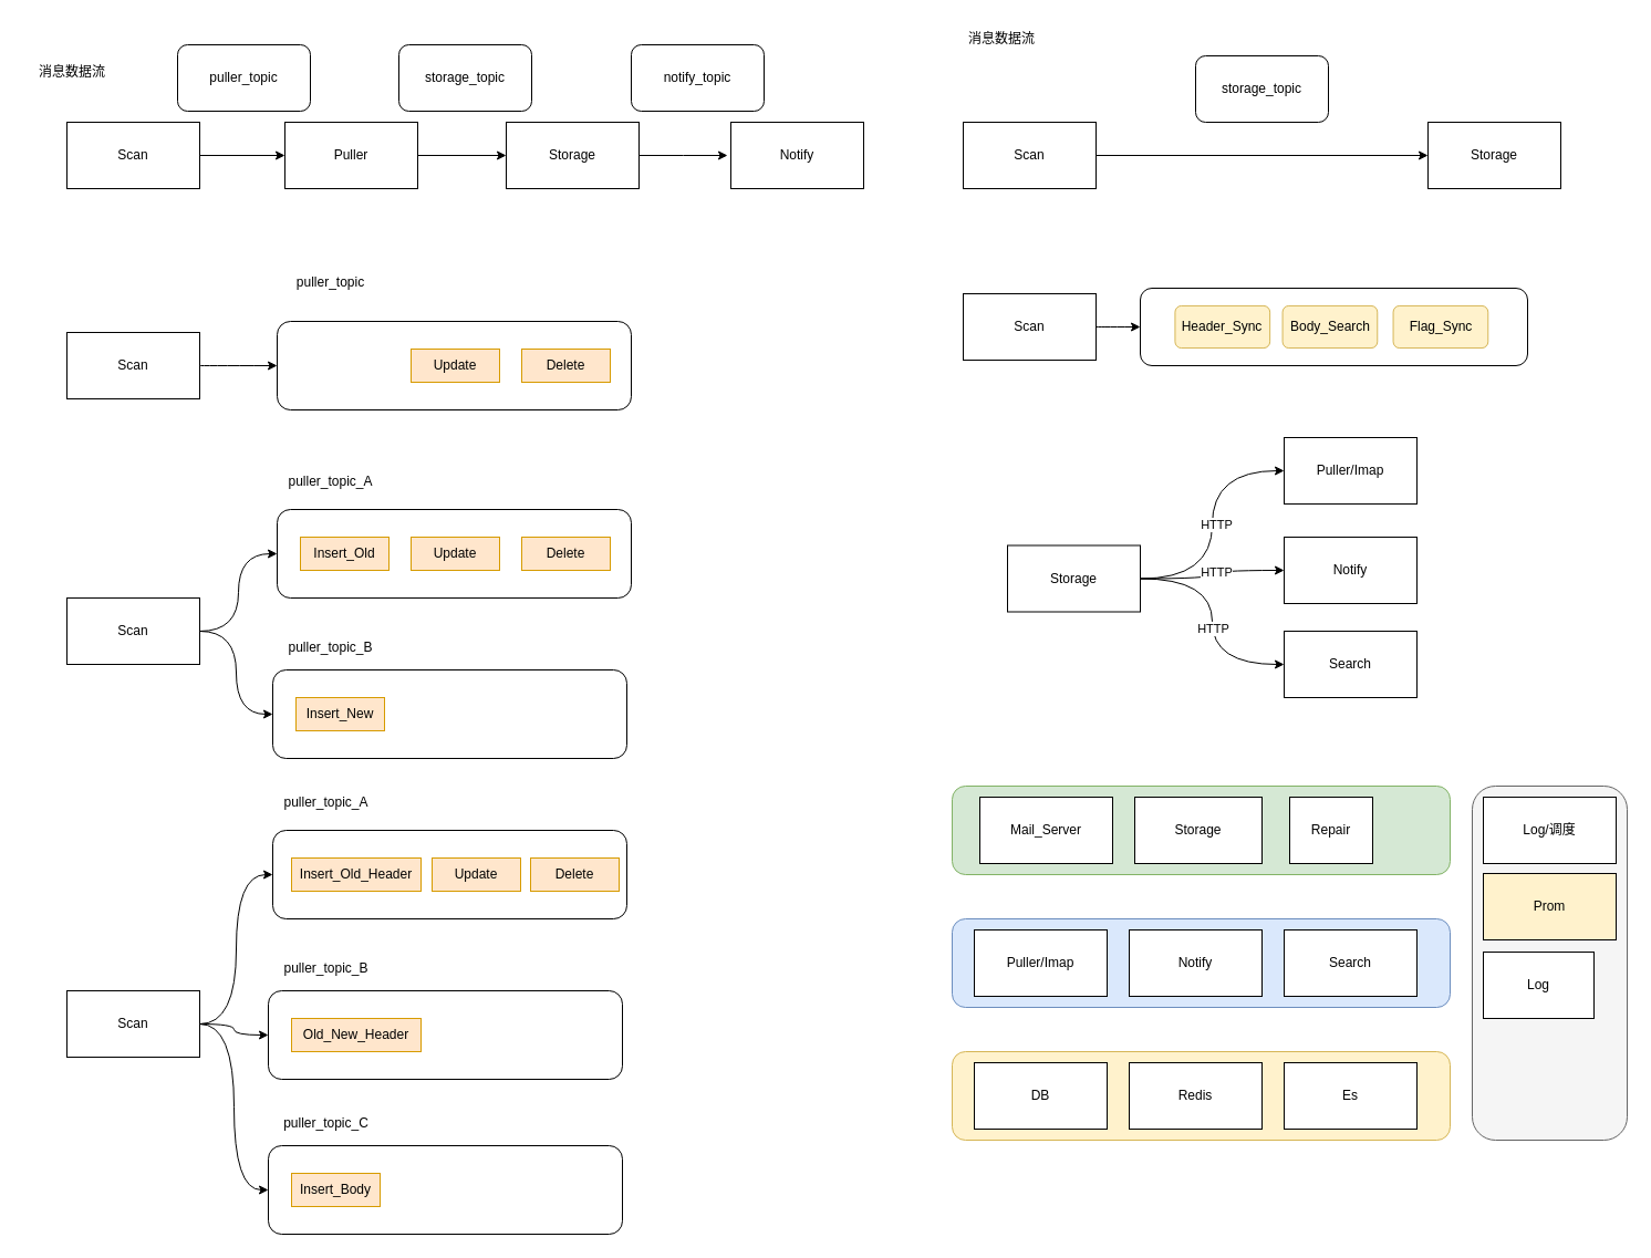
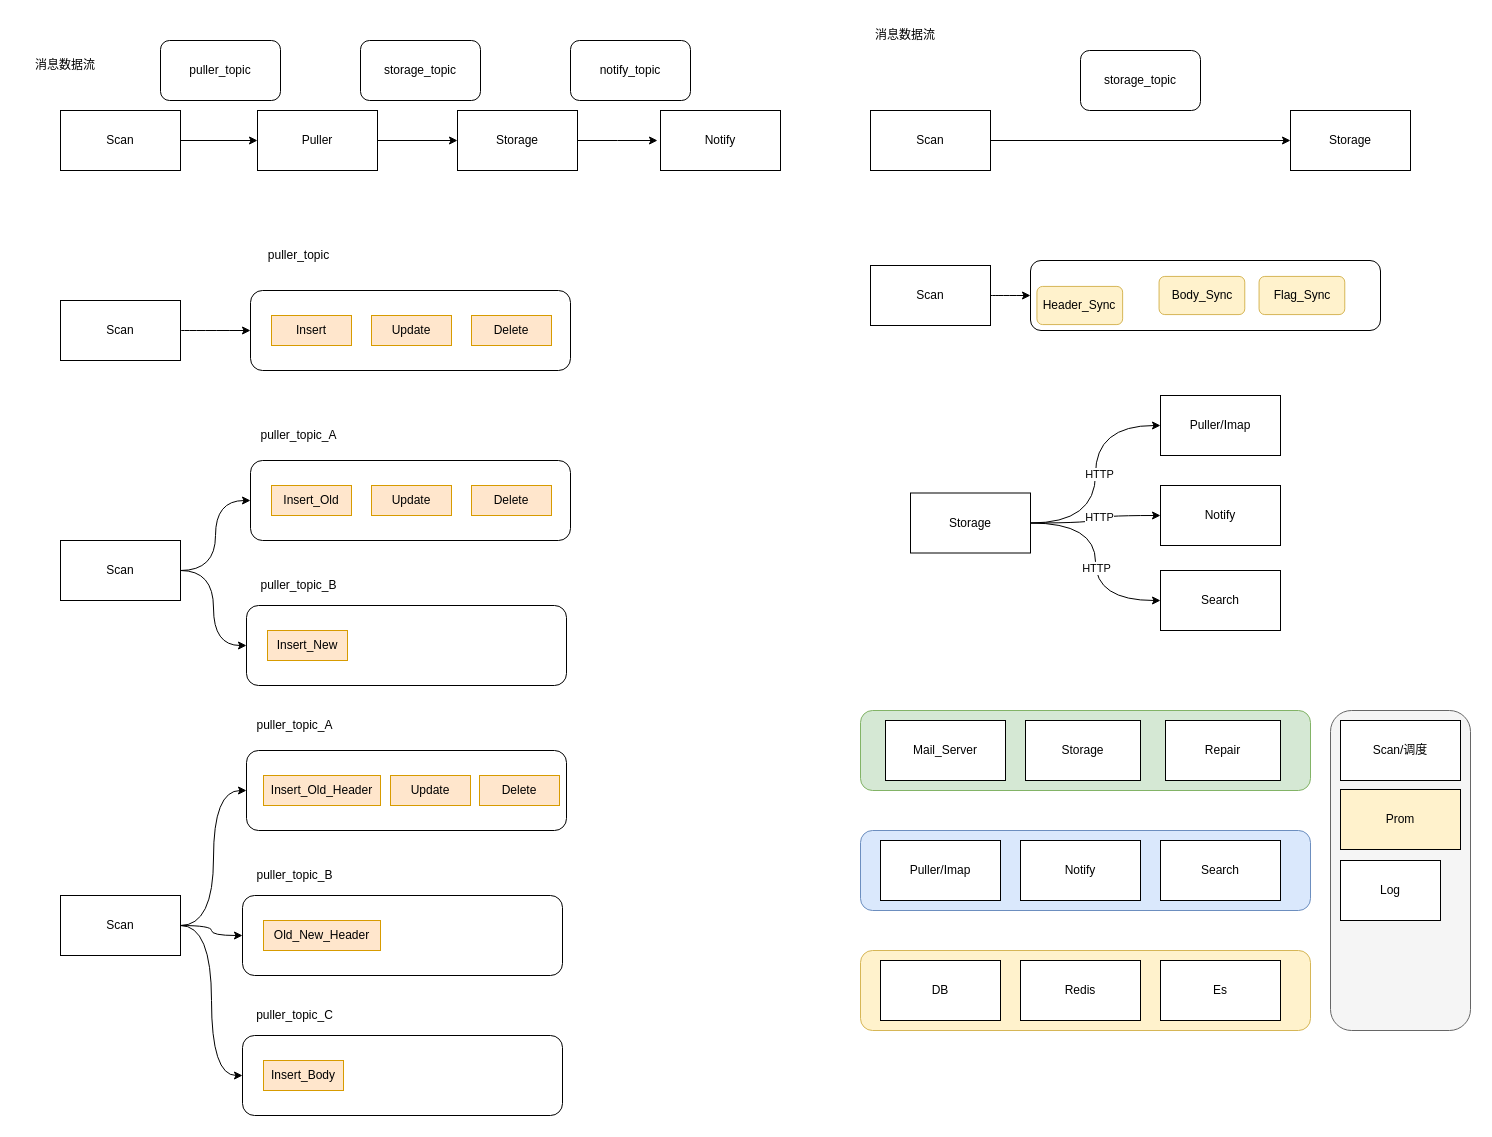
- <mxCell id="62" value="Header_Sync" style="rounded=1;whiteSpace=wrap;html=1;fillColor=#fff2cc;strokeColor=#d6b656;" vertex="1" parent="60"><mxGeometry x="31.429" y="15.909" width="85.714" height="38.182" as="geometry" /></mxCell>
+ <mxCell id="62" value="Header_Sync" style="rounded=1;whiteSpace=wrap;html=1;fillColor=#fff2cc;strokeColor=#d6b656;" vertex="1" parent="60"><mxGeometry x="6.429" y="25.909" width="85.714" height="38.182" as="geometry" /></mxCell>
- <mxCell id="63" value="Body_Search" style="rounded=1;whiteSpace=wrap;html=1;fillColor=#fff2cc;strokeColor=#d6b656;" vertex="1" parent="60"><mxGeometry x="128.571" y="15.909" width="85.714" height="38.182" as="geometry" /></mxCell>
+ <mxCell id="63" value="Body_Sync" style="rounded=1;whiteSpace=wrap;html=1;fillColor=#fff2cc;strokeColor=#d6b656;" vertex="1" parent="60"><mxGeometry x="128.571" y="15.909" width="85.714" height="38.182" as="geometry" /></mxCell>
+ <mxCell id="16" value="Insert" style="rounded=0;whiteSpace=wrap;html=1;fillColor=#ffe6cc;strokeColor=#d79b00;" vertex="1" parent="1"><mxGeometry x="271" y="315" width="80" height="30" as="geometry" /></mxCell>
- <mxCell id="73" value="Repair" style="rounded=0;whiteSpace=wrap;html=1;" vertex="1" parent="1"><mxGeometry x="1165" y="720" width="75" height="60" as="geometry" /></mxCell>
+ <mxCell id="73" value="Repair" style="rounded=0;whiteSpace=wrap;html=1;" vertex="1" parent="1"><mxGeometry x="1165" y="720" width="115" height="60" as="geometry" /></mxCell>
- <mxCell id="70" value="Log/调度" style="rounded=0;whiteSpace=wrap;html=1;" vertex="1" parent="1"><mxGeometry x="1340" y="720" width="120" height="60" as="geometry" /></mxCell>
+ <mxCell id="70" value="Scan/调度" style="rounded=0;whiteSpace=wrap;html=1;" vertex="1" parent="1"><mxGeometry x="1340" y="720" width="120" height="60" as="geometry" /></mxCell>
